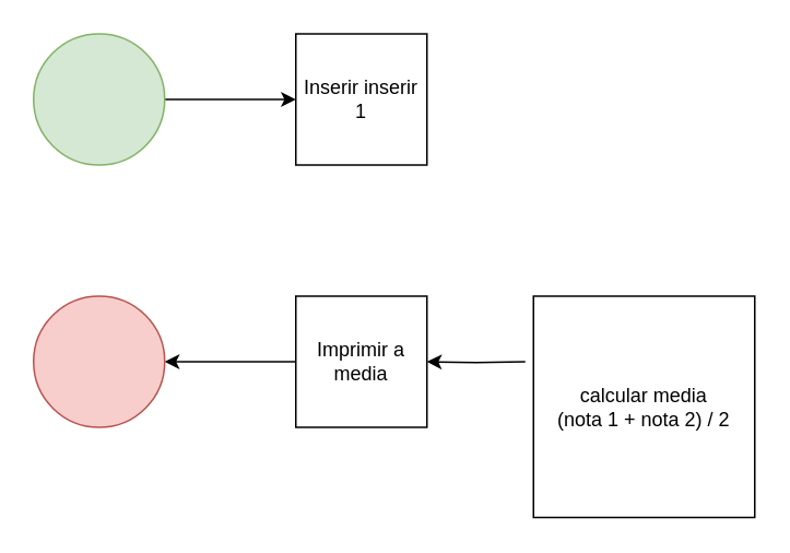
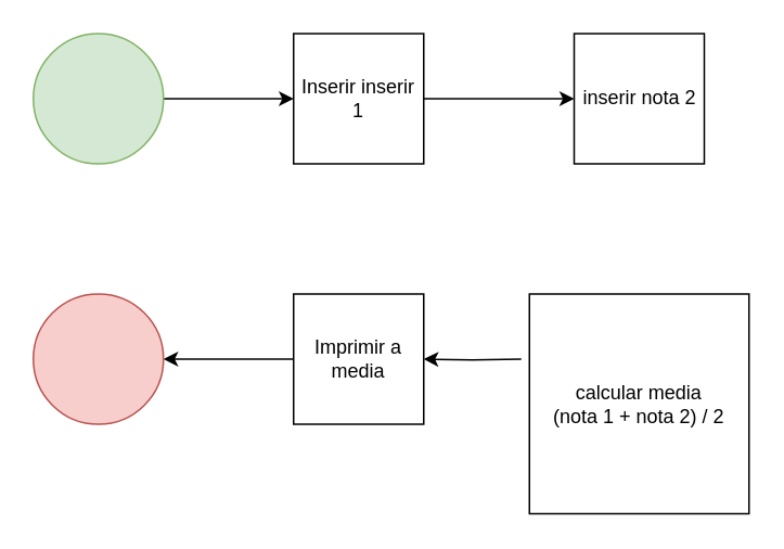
+ <mxCell id="4" style="edgeStyle=orthogonalEdgeStyle;rounded=0;orthogonalLoop=1;jettySize=auto;html=1;entryX=0;entryY=0.5;entryDx=0;entryDy=0;" parent="1" source="5" target="6" edge="1"><mxGeometry relative="1" as="geometry" /></mxCell>
+ <mxCell id="6" value="inserir nota 2" style="whiteSpace=wrap;html=1;aspect=fixed;" parent="1" vertex="1"><mxGeometry x="352.5" y="20" width="80" height="80" as="geometry" /></mxCell>
